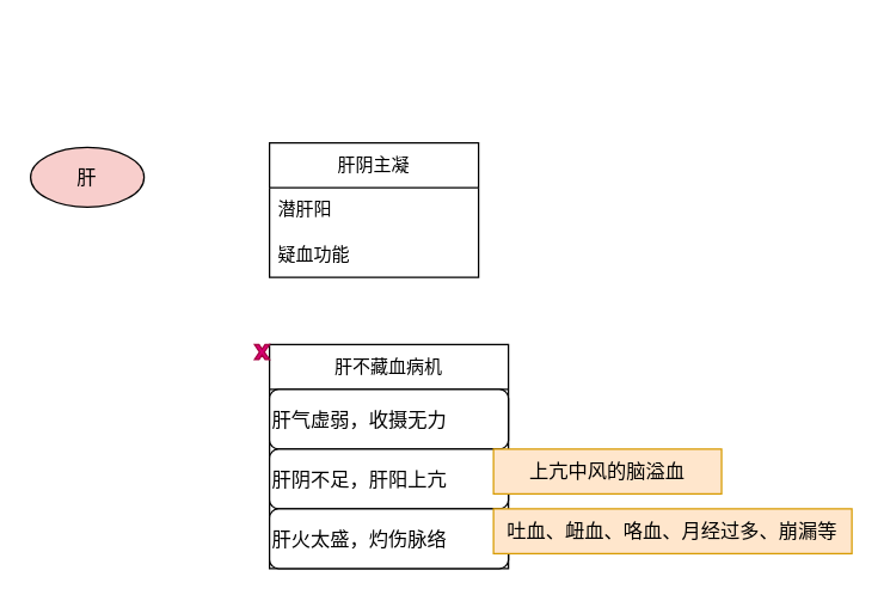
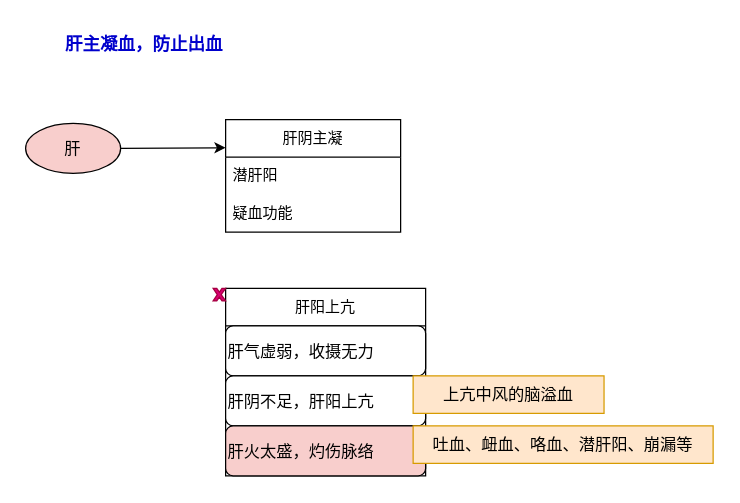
+ <mxCell id="14" value="肝主凝血，防止出血" style="text;html=1;strokeColor=none;fillColor=none;align=center;verticalAlign=middle;whiteSpace=wrap;rounded=0;fontColor=#0000CC;fontStyle=1;fontSize=14;" vertex="1" parent="1"><mxGeometry x="20" y="20" width="190" height="30" as="geometry" /></mxCell>
+ <mxCell id="6" value="" style="endArrow=classic;html=1;rounded=0;exitX=1;exitY=0.5;exitDx=0;exitDy=0;entryX=0;entryY=0.25;entryDx=0;entryDy=0;" edge="1" parent="1" source="5" target="2"><mxGeometry width="50" height="50" relative="1" as="geometry"><mxPoint x="137" y="111" as="sourcePoint" /><mxPoint x="70" y="110" as="targetPoint" /></mxGeometry></mxCell>
- <mxCell id="7" value="肝不藏血病机" style="swimlane;fontStyle=0;childLayout=stackLayout;horizontal=1;startSize=30;horizontalStack=0;resizeParent=1;resizeParentMax=0;resizeLast=0;collapsible=1;marginBottom=0;whiteSpace=wrap;html=1;" vertex="1" parent="1"><mxGeometry x="180" y="230" width="160" height="150" as="geometry" /></mxCell>
+ <mxCell id="7" value="肝阳上亢" style="swimlane;fontStyle=0;childLayout=stackLayout;horizontal=1;startSize=30;horizontalStack=0;resizeParent=1;resizeParentMax=0;resizeLast=0;collapsible=1;marginBottom=0;whiteSpace=wrap;html=1;" vertex="1" parent="1"><mxGeometry x="180" y="230" width="160" height="150" as="geometry" /></mxCell>
- <mxCell id="13" value="吐血、衄血、咯血、月经过多、崩漏等" style="text;html=1;strokeColor=#d79b00;fillColor=#ffe6cc;align=center;verticalAlign=middle;whiteSpace=wrap;rounded=0;fontSize=13;" vertex="1" parent="1"><mxGeometry x="330" y="340" width="240" height="30" as="geometry" /></mxCell>
+ <mxCell id="13" value="吐血、衄血、咯血、潜肝阳、崩漏等" style="text;html=1;strokeColor=#d79b00;fillColor=#ffe6cc;align=center;verticalAlign=middle;whiteSpace=wrap;rounded=0;fontSize=13;" vertex="1" parent="1"><mxGeometry x="330" y="340" width="240" height="30" as="geometry" /></mxCell>
- <mxCell id="10" value="肝火太盛，灼伤脉络" style="rounded=1;whiteSpace=wrap;html=1;fontSize=13;align=left;" vertex="1" parent="7"><mxGeometry y="110" width="160" height="40" as="geometry" /></mxCell>
+ <mxCell id="10" value="肝火太盛，灼伤脉络" style="rounded=1;whiteSpace=wrap;html=1;fontSize=13;align=left;fillColor=#f8cecc;" vertex="1" parent="7"><mxGeometry y="110" width="160" height="40" as="geometry" /></mxCell>
